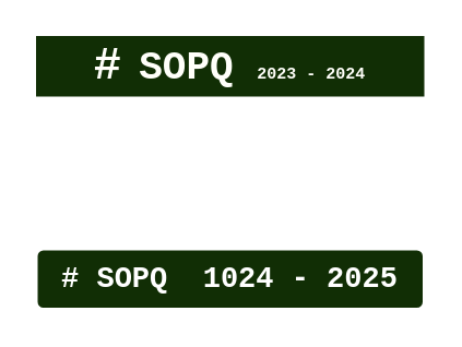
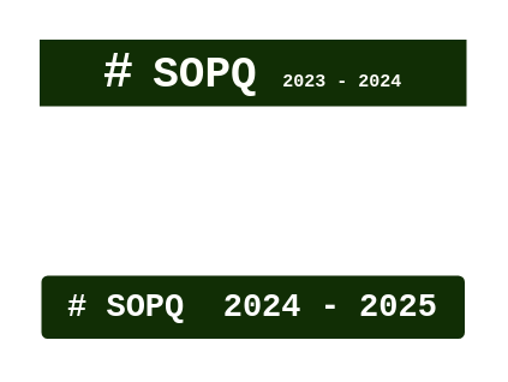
- <mxCell id="4" value="&lt;font face=&quot;Courier New&quot;&gt;# SOPQ&amp;nbsp; 1024 - 2025&lt;/font&gt;" style="text;strokeColor=none;align=center;fillColor=none;html=1;verticalAlign=middle;whiteSpace=wrap;rounded=0;fontColor=#FFFFFF;fontStyle=1;fontSize=18;fontFamily=Times New Roman;" vertex="1" parent="1"><mxGeometry x="30" y="155" width="220" height="30" as="geometry" /></mxCell>
+ <mxCell id="4" value="&lt;font face=&quot;Courier New&quot;&gt;# SOPQ&amp;nbsp; 2024 - 2025&lt;/font&gt;" style="text;strokeColor=none;align=center;fillColor=none;html=1;verticalAlign=middle;whiteSpace=wrap;rounded=0;fontColor=#FFFFFF;fontStyle=1;fontSize=18;fontFamily=Times New Roman;" vertex="1" parent="1"><mxGeometry x="30" y="155" width="220" height="30" as="geometry" /></mxCell>
